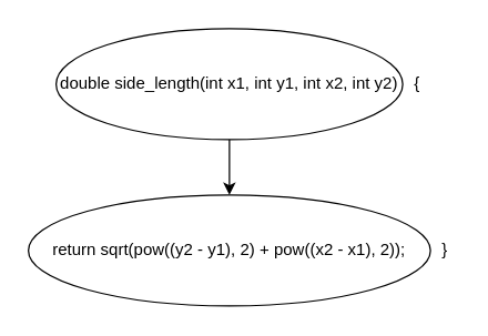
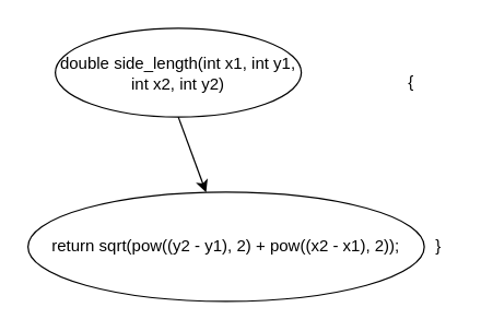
- <mxCell id="2" value="double side_length(int x1, int y1, int x2, int y2)" style="ellipse;whiteSpace=wrap;html=1;" vertex="1" parent="1"><mxGeometry x="40" y="20" width="250" height="80" as="geometry" /></mxCell>
+ <mxCell id="2" value="double side_length(int x1, int y1, int x2, int y2)" style="ellipse;whiteSpace=wrap;html=1;" vertex="1" parent="1"><mxGeometry x="40" y="20" width="180" height="65" as="geometry" /></mxCell>
